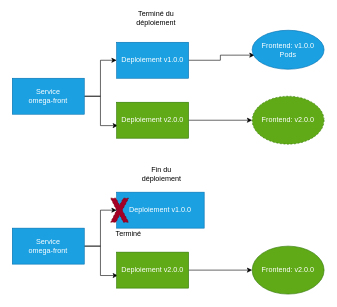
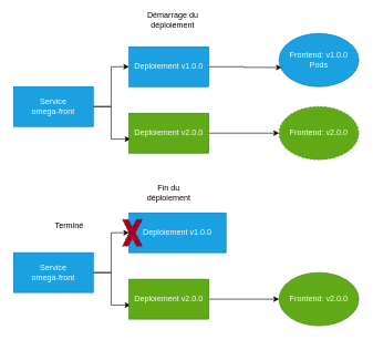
- <mxCell id="18" value="Terminé du déploiement" style="text;html=1;strokeColor=none;fillColor=none;align=center;verticalAlign=middle;whiteSpace=wrap;rounded=0;" vertex="1" parent="1"><mxGeometry x="220" y="20" width="80" height="20" as="geometry" /></mxCell>
+ <mxCell id="18" value="Démarrage du déploiement" style="text;html=1;strokeColor=none;fillColor=none;align=center;verticalAlign=middle;whiteSpace=wrap;rounded=0;" vertex="1" parent="1"><mxGeometry x="220" y="20" width="80" height="20" as="geometry" /></mxCell>
- <mxCell id="9" value="&lt;div&gt;Frontend: v1.0.0 &lt;/div&gt;&lt;div&gt;Pods&lt;/div&gt;" style="ellipse;whiteSpace=wrap;html=1;fillColor=#1ba1e2;strokeColor=#006EAF;fontColor=#ffffff;" vertex="1" parent="1"><mxGeometry x="420" y="50" width="120" height="65" as="geometry" /></mxCell>
+ <mxCell id="9" value="&lt;div&gt;Frontend: v1.0.0 &lt;/div&gt;&lt;div&gt;Pods&lt;/div&gt;" style="ellipse;whiteSpace=wrap;html=1;fillColor=#1ba1e2;strokeColor=#006EAF;fontColor=#ffffff;" vertex="1" parent="1"><mxGeometry x="420" y="50" width="120" height="80" as="geometry" /></mxCell>
- <mxCell id="19" value="Fin du déploiement" style="text;html=1;strokeColor=none;fillColor=none;align=center;verticalAlign=middle;whiteSpace=wrap;rounded=0;" vertex="1" parent="1"><mxGeometry x="229" y="280" width="80" height="20" as="geometry" /></mxCell>
+ <mxCell id="19" value="Fin du déploiement" style="text;html=1;strokeColor=none;fillColor=none;align=center;verticalAlign=middle;whiteSpace=wrap;rounded=0;" vertex="1" parent="1"><mxGeometry x="214" y="280" width="80" height="20" as="geometry" /></mxCell>
- <mxCell id="20" value="Terminé" style="text;html=1;strokeColor=none;fillColor=none;align=center;verticalAlign=middle;whiteSpace=wrap;rounded=0;dashed=1;" vertex="1" parent="1"><mxGeometry x="194" y="380" width="40" height="20" as="geometry" /></mxCell>
+ <mxCell id="20" value="Terminé" style="text;html=1;strokeColor=none;fillColor=none;align=center;verticalAlign=middle;whiteSpace=wrap;rounded=0;dashed=1;" vertex="1" parent="1"><mxGeometry x="84" y="330" width="40" height="20" as="geometry" /></mxCell>
